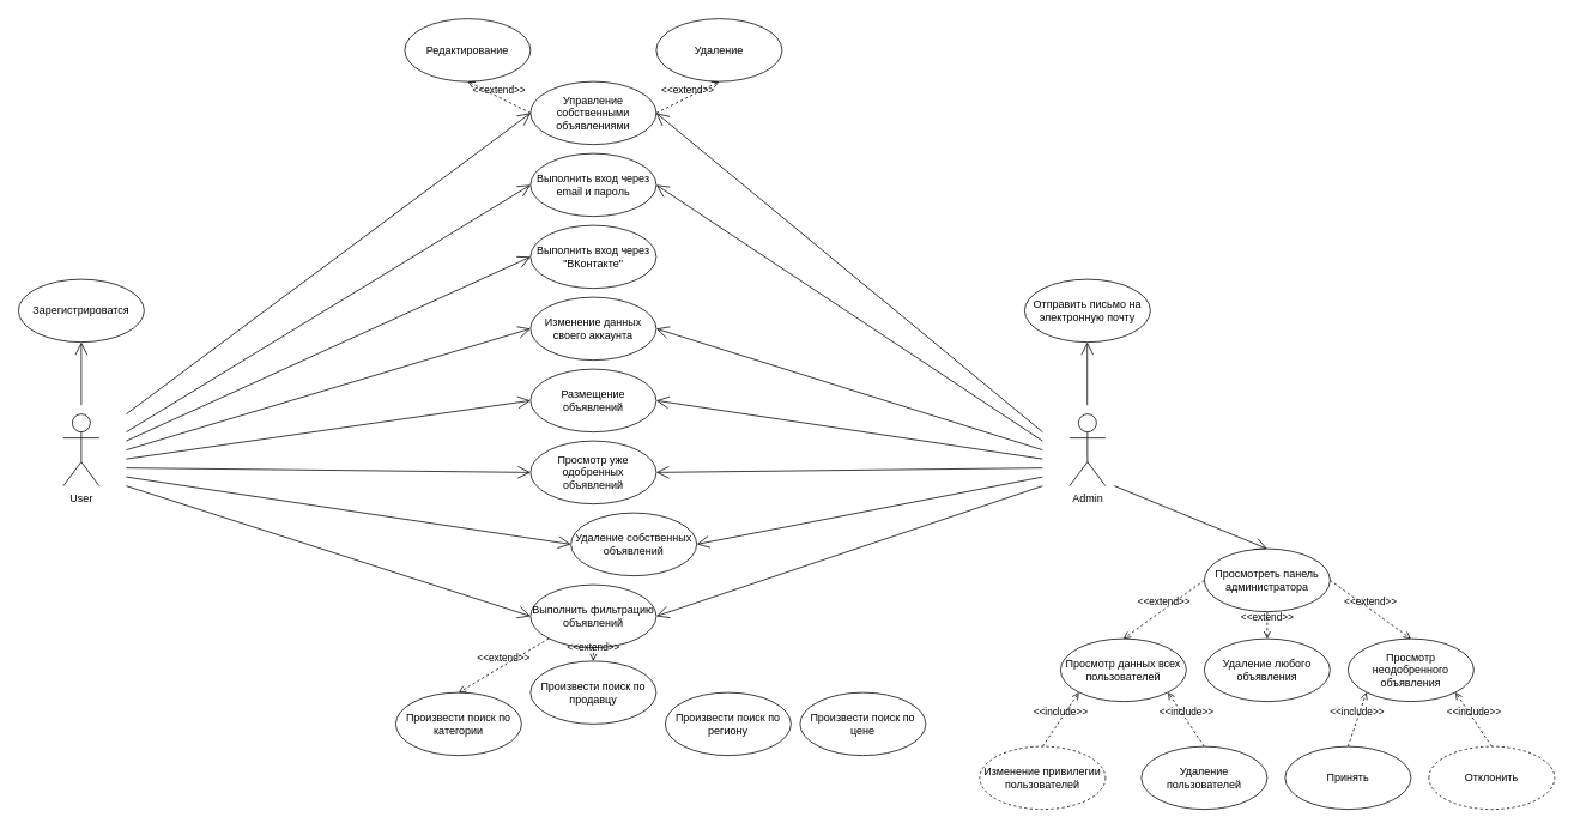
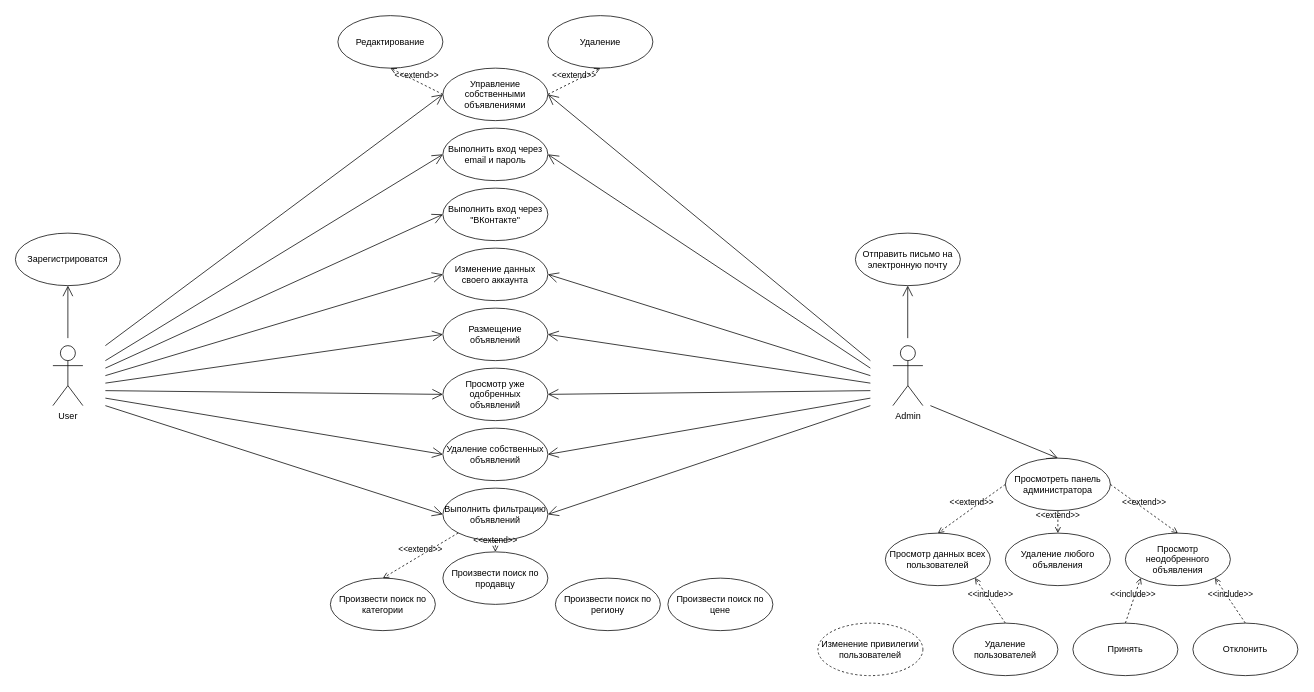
- <mxCell id="10" value="Удаление собственных объявлений" style="ellipse;whiteSpace=wrap;html=1;" vertex="1" parent="1"><mxGeometry x="635" y="570" width="140" height="70" as="geometry" /></mxCell>
+ <mxCell id="10" value="Удаление собственных объявлений" style="ellipse;whiteSpace=wrap;html=1;" vertex="1" parent="1"><mxGeometry x="590" y="570" width="140" height="70" as="geometry" /></mxCell>
- <mxCell id="46" value="&amp;lt;&amp;lt;include&amp;gt;&amp;gt;" style="html=1;verticalAlign=bottom;labelBackgroundColor=none;endArrow=open;endFill=0;dashed=1;rounded=0;entryX=0;entryY=1;entryDx=0;entryDy=0;exitX=0.5;exitY=0;exitDx=0;exitDy=0;" edge="1" parent="1" source="48" target="44"><mxGeometry width="160" relative="1" as="geometry"><mxPoint x="880" y="910" as="sourcePoint" /><mxPoint x="1040" y="910" as="targetPoint" /></mxGeometry></mxCell>
- <mxCell id="56" value="Отклонить" style="ellipse;whiteSpace=wrap;html=1;direction=west;dashed=1;" vertex="1" parent="1"><mxGeometry x="1590" y="830" width="140" height="70" as="geometry" /></mxCell>
+ <mxCell id="56" value="Отклонить" style="ellipse;whiteSpace=wrap;html=1;direction=west;" vertex="1" parent="1"><mxGeometry x="1590" y="830" width="140" height="70" as="geometry" /></mxCell>
